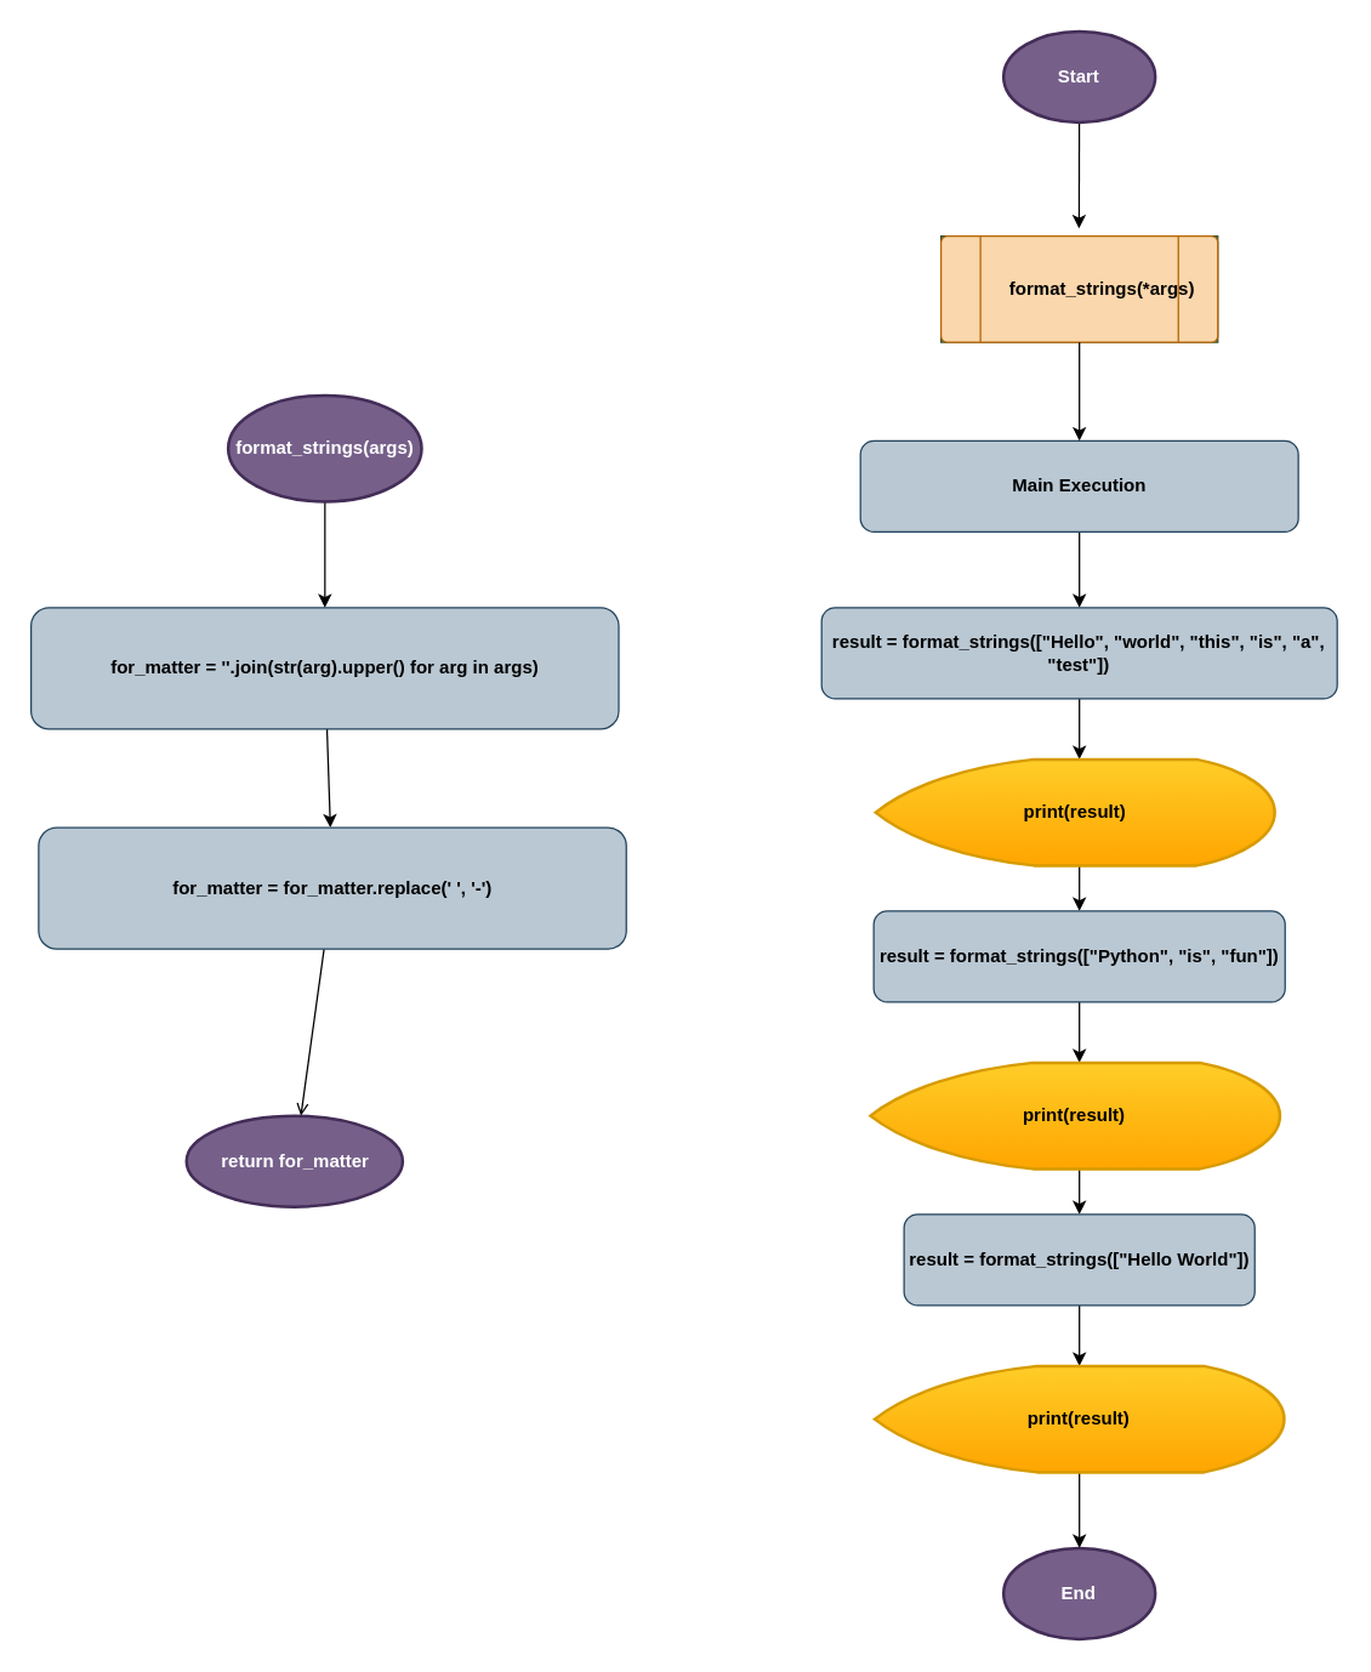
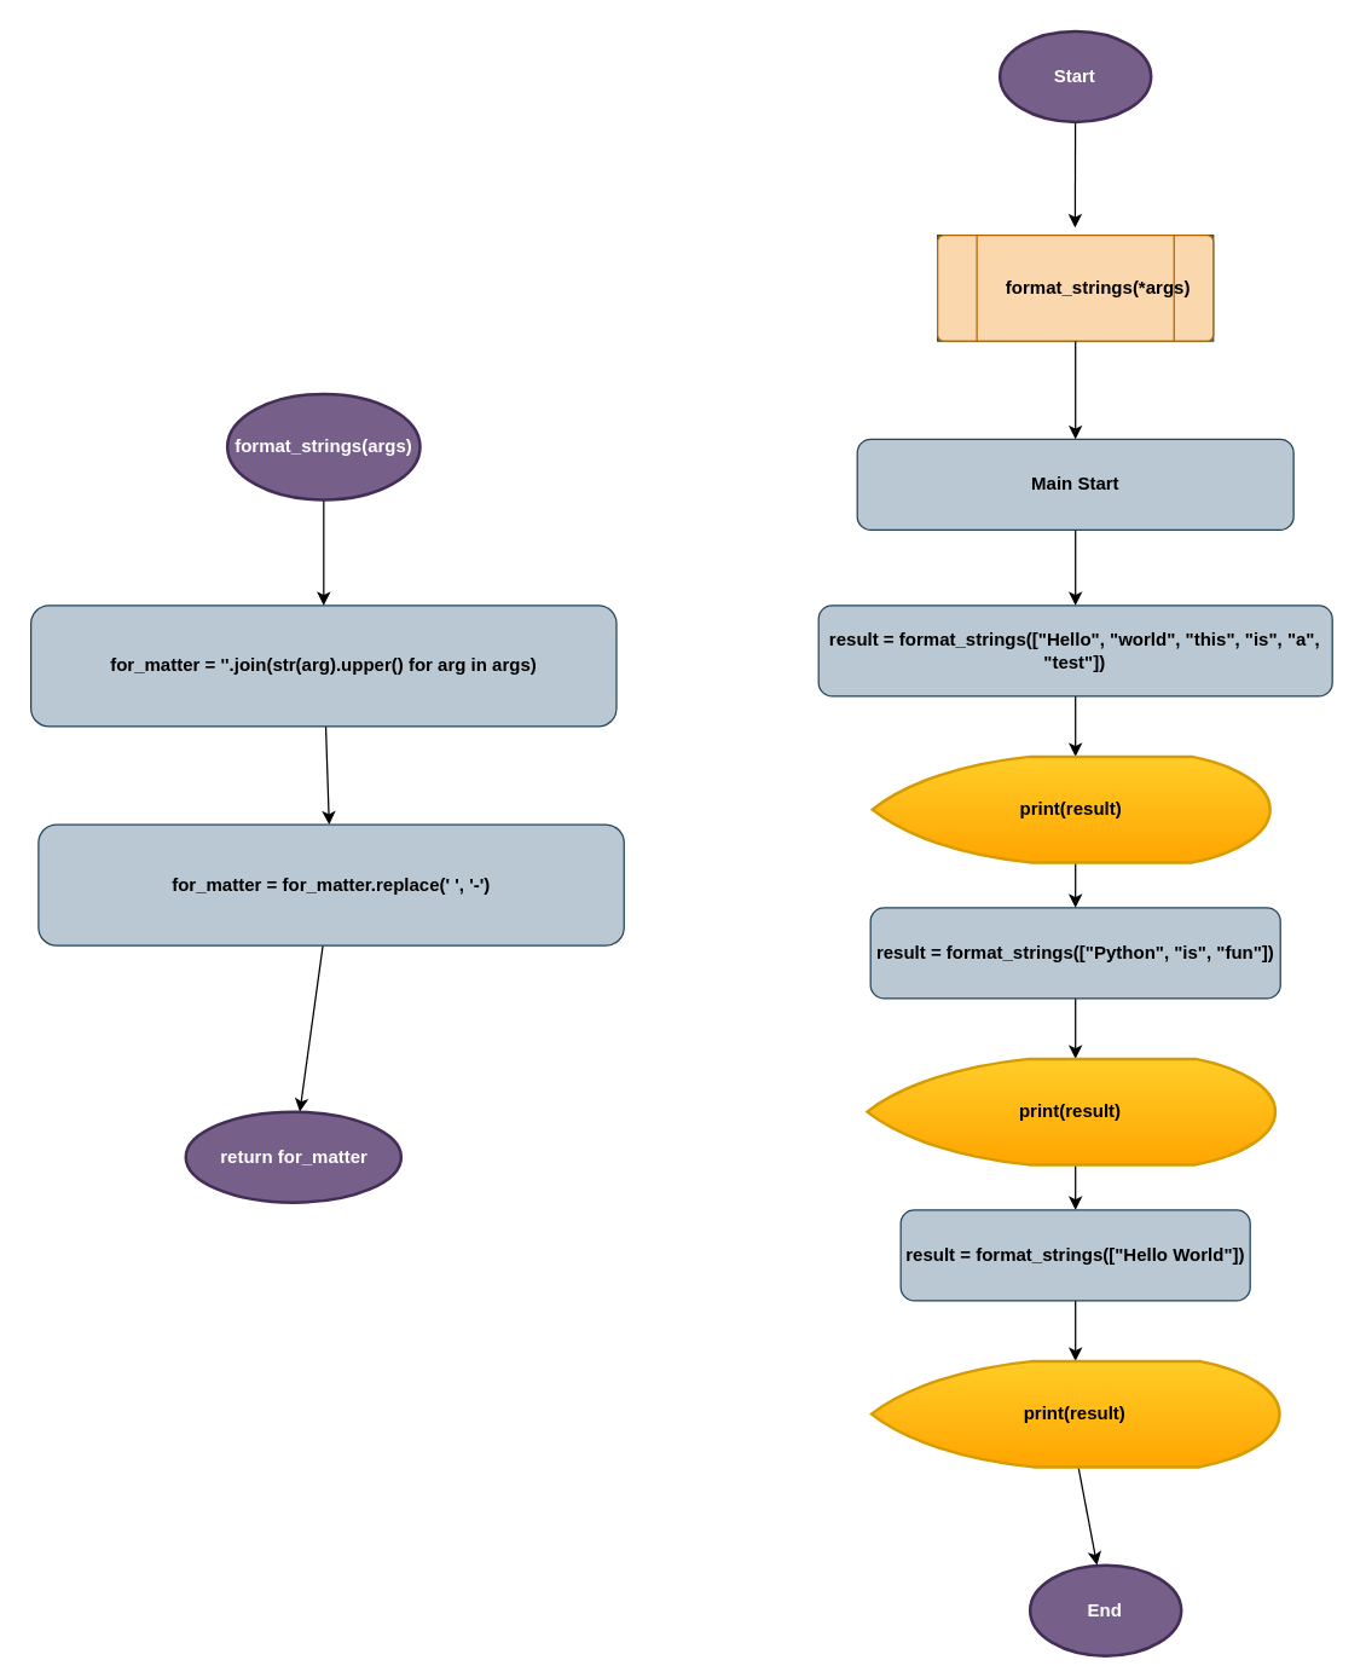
- <mxCell id="14" value="&lt;div&gt;&lt;font color=&quot;#000000&quot;&gt;Main Execution&lt;/font&gt;&lt;/div&gt;" style="rounded=1;whiteSpace=wrap;html=1;fontStyle=1;labelBackgroundColor=none;fillColor=#bac8d3;strokeColor=#23445d;" parent="1" vertex="1"><mxGeometry x="566.87" y="290" width="288.75" height="60" as="geometry" /></mxCell>
+ <mxCell id="14" value="&lt;div&gt;&lt;font color=&quot;#000000&quot;&gt;Main Start&lt;/font&gt;&lt;/div&gt;" style="rounded=1;whiteSpace=wrap;html=1;fontStyle=1;labelBackgroundColor=none;fillColor=#bac8d3;strokeColor=#23445d;" parent="1" vertex="1"><mxGeometry x="566.87" y="290" width="288.75" height="60" as="geometry" /></mxCell>
- <mxCell id="25" value="" style="edgeStyle=none;html=1;endArrow=open;" parent="1" source="26" target="11" edge="1"><mxGeometry relative="1" as="geometry" /></mxCell>
+ <mxCell id="25" value="" style="edgeStyle=none;html=1;" parent="1" source="26" target="11" edge="1"><mxGeometry relative="1" as="geometry" /></mxCell>
- <mxCell id="4" value="End" style="strokeWidth=2;html=1;shape=mxgraph.flowchart.start_1;whiteSpace=wrap;fontStyle=1;labelBackgroundColor=none;fillColor=#76608a;strokeColor=#432D57;fontColor=#ffffff;" parent="1" vertex="1"><mxGeometry x="661.25" y="1020" width="100" height="60" as="geometry" /></mxCell>
+ <mxCell id="4" value="End" style="strokeWidth=2;html=1;shape=mxgraph.flowchart.start_1;whiteSpace=wrap;fontStyle=1;labelBackgroundColor=none;fillColor=#76608a;strokeColor=#432D57;fontColor=#ffffff;" parent="1" vertex="1"><mxGeometry x="681.25" y="1035" width="100" height="60" as="geometry" /></mxCell>
